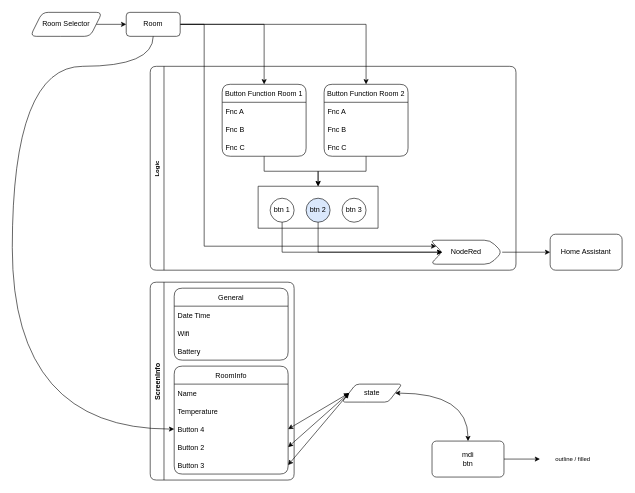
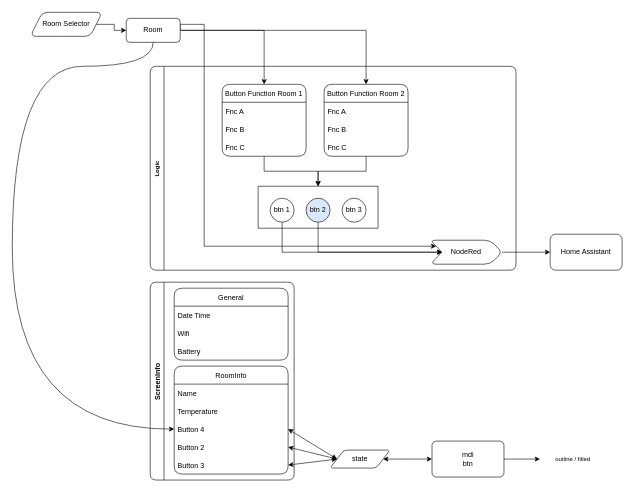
- <mxCell id="5" value="Room" style="rounded=1;whiteSpace=wrap;html=1;" parent="1" vertex="1"><mxGeometry x="210" y="20" width="90" height="40" as="geometry" /></mxCell>
+ <mxCell id="5" value="Room" style="rounded=1;whiteSpace=wrap;html=1;" parent="1" vertex="1"><mxGeometry x="210" y="30" width="90" height="40" as="geometry" /></mxCell>
- <mxCell id="21" value="state" style="shape=parallelogram;html=1;strokeWidth=1;perimeter=parallelogramPerimeter;whiteSpace=wrap;rounded=1;arcSize=12;size=0.23;" parent="1" vertex="1"><mxGeometry x="570" y="640" width="100" height="30" as="geometry" /></mxCell>
+ <mxCell id="21" value="state" style="shape=parallelogram;html=1;strokeWidth=1;perimeter=parallelogramPerimeter;whiteSpace=wrap;rounded=1;arcSize=12;size=0.23;" parent="1" vertex="1"><mxGeometry x="550" y="750" width="100" height="30" as="geometry" /></mxCell>
